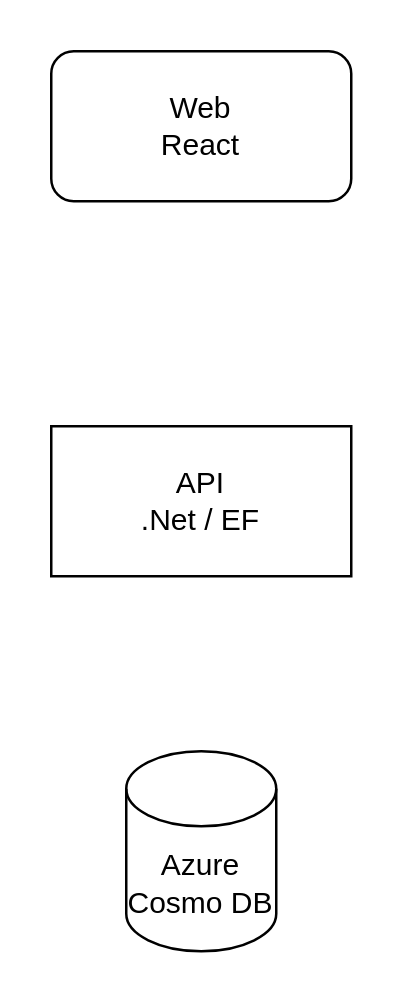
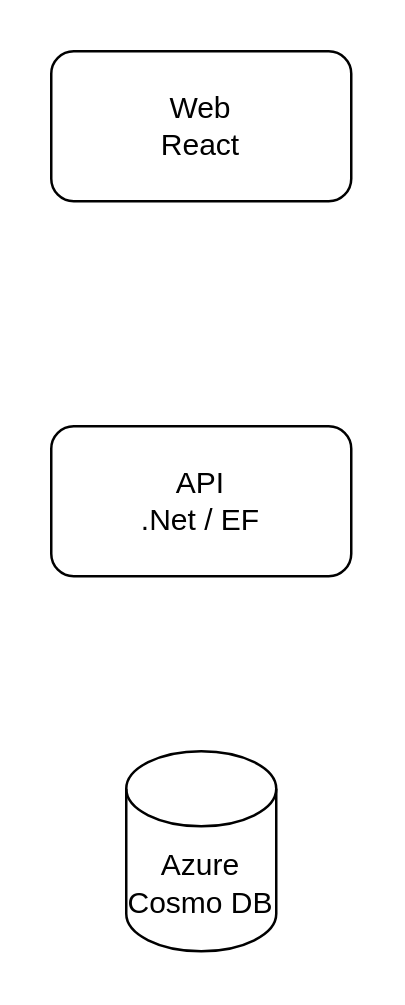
- <mxCell id="3" value="API&lt;br&gt;.Net / EF" style="whiteSpace=wrap;html=1;rounded=0;" vertex="1" parent="1"><mxGeometry x="20" y="170" width="120" height="60" as="geometry" /></mxCell>
+ <mxCell id="3" value="API&lt;br&gt;.Net / EF" style="rounded=1;whiteSpace=wrap;html=1;" vertex="1" parent="1"><mxGeometry x="20" y="170" width="120" height="60" as="geometry" /></mxCell>
